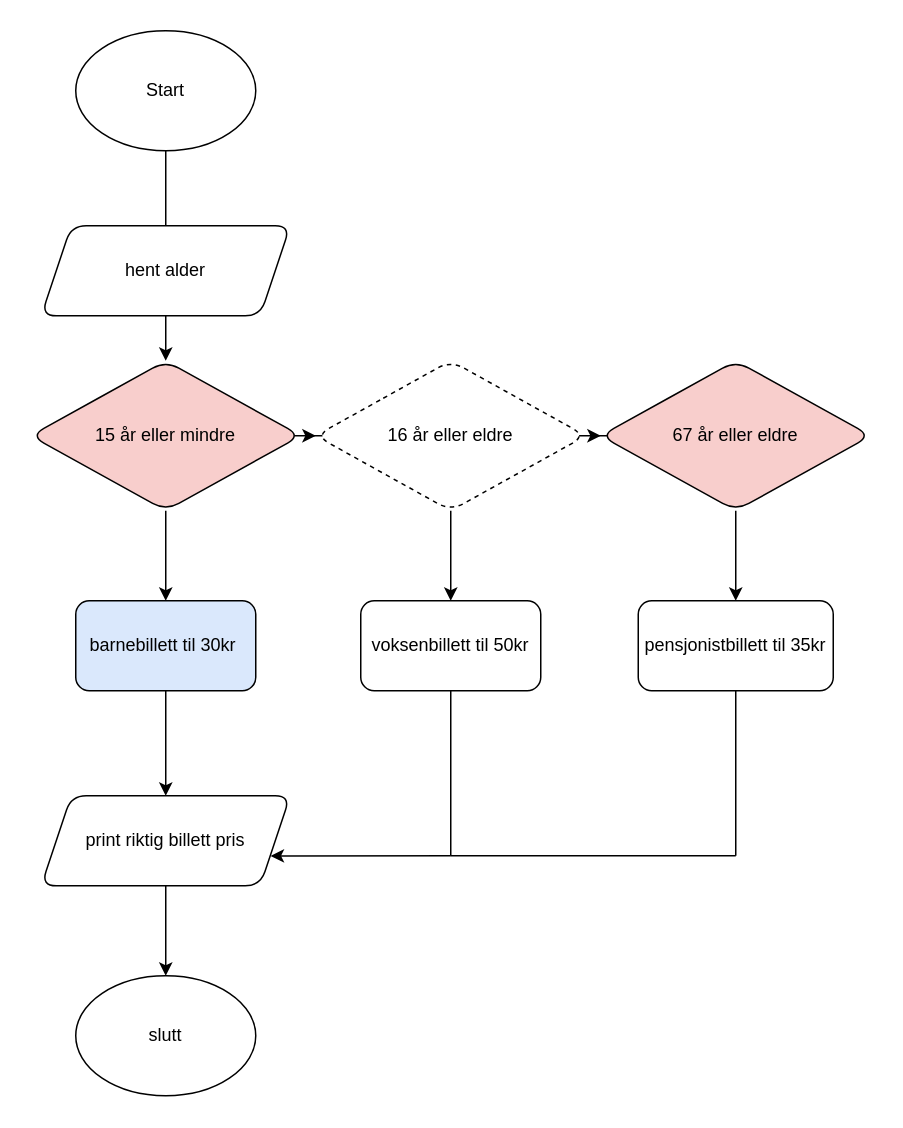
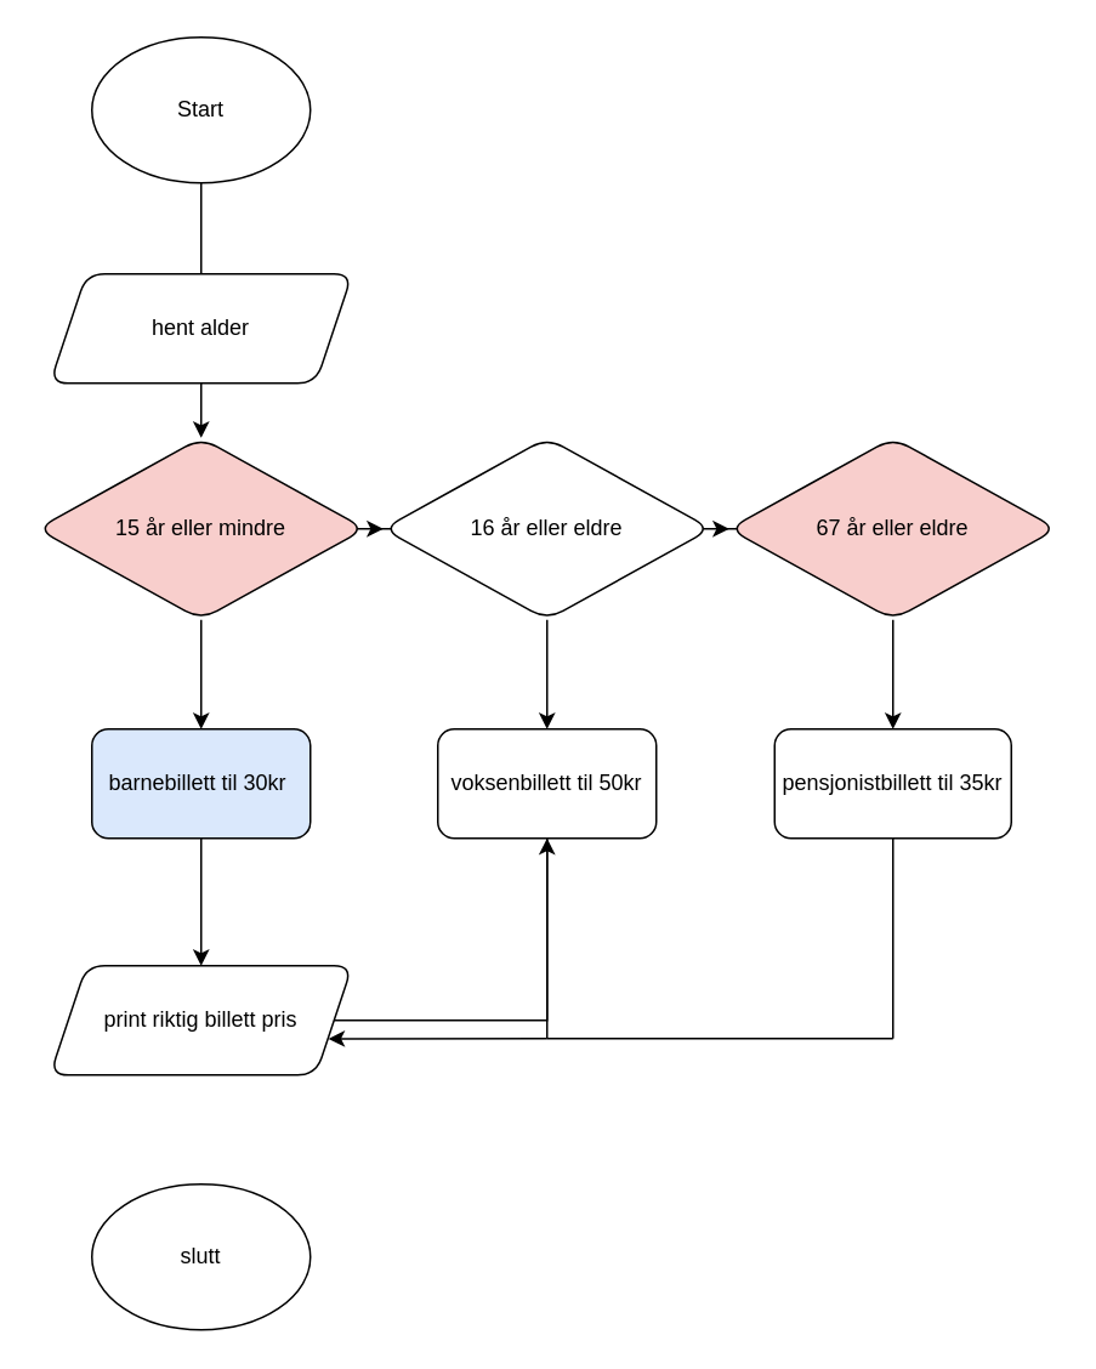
- <mxCell id="11" value="16 år eller eldre" style="rhombus;whiteSpace=wrap;html=1;rounded=1;dashed=1;" vertex="1" parent="1"><mxGeometry x="210" y="240" width="180" height="100" as="geometry" /></mxCell>
+ <mxCell id="11" value="16 år eller eldre" style="rhombus;whiteSpace=wrap;html=1;rounded=1;" vertex="1" parent="1"><mxGeometry x="210" y="240" width="180" height="100" as="geometry" /></mxCell>
- <mxCell id="18" style="edgeStyle=orthogonalEdgeStyle;rounded=0;orthogonalLoop=1;jettySize=auto;html=1;entryX=0.5;entryY=0;entryDx=0;entryDy=0;" edge="1" parent="1" source="19" target="24"><mxGeometry relative="1" as="geometry" /></mxCell>
+ <mxCell id="18" style="edgeStyle=orthogonalEdgeStyle;rounded=0;orthogonalLoop=1;jettySize=auto;html=1;" edge="1" parent="1" source="19" target="15"><mxGeometry relative="1" as="geometry" /></mxCell>
